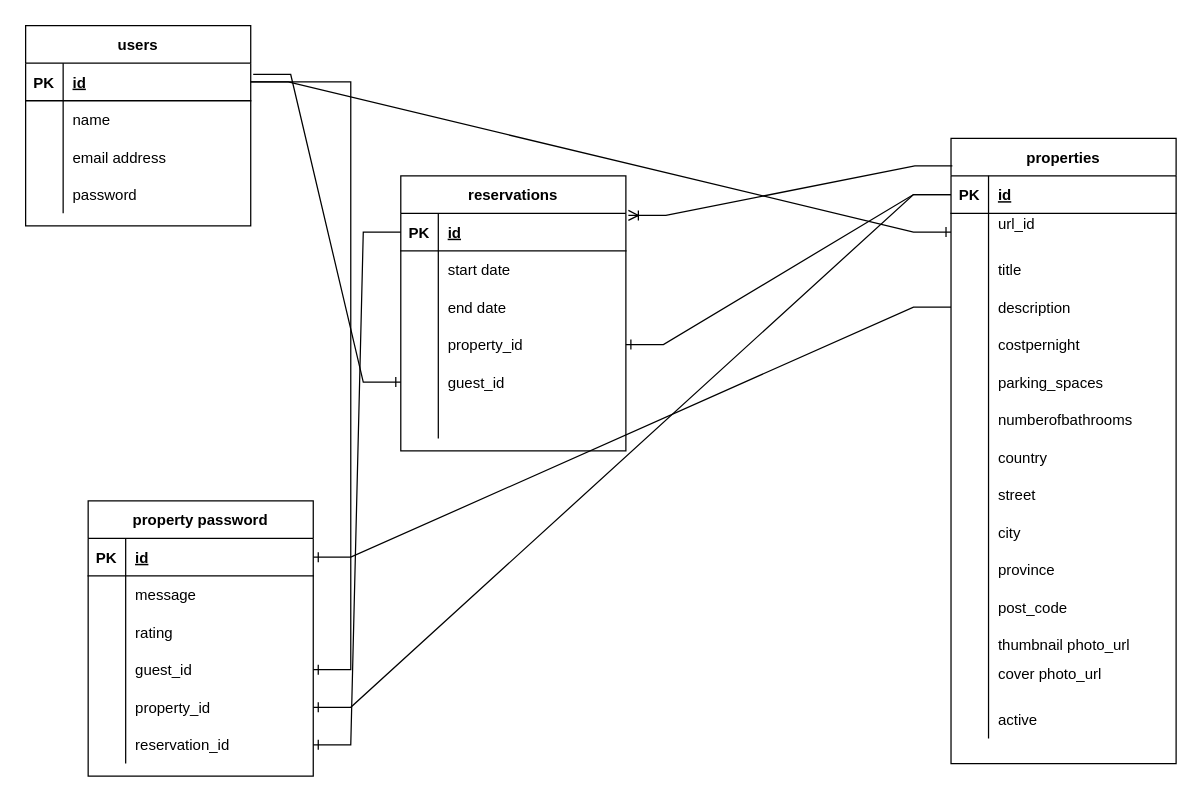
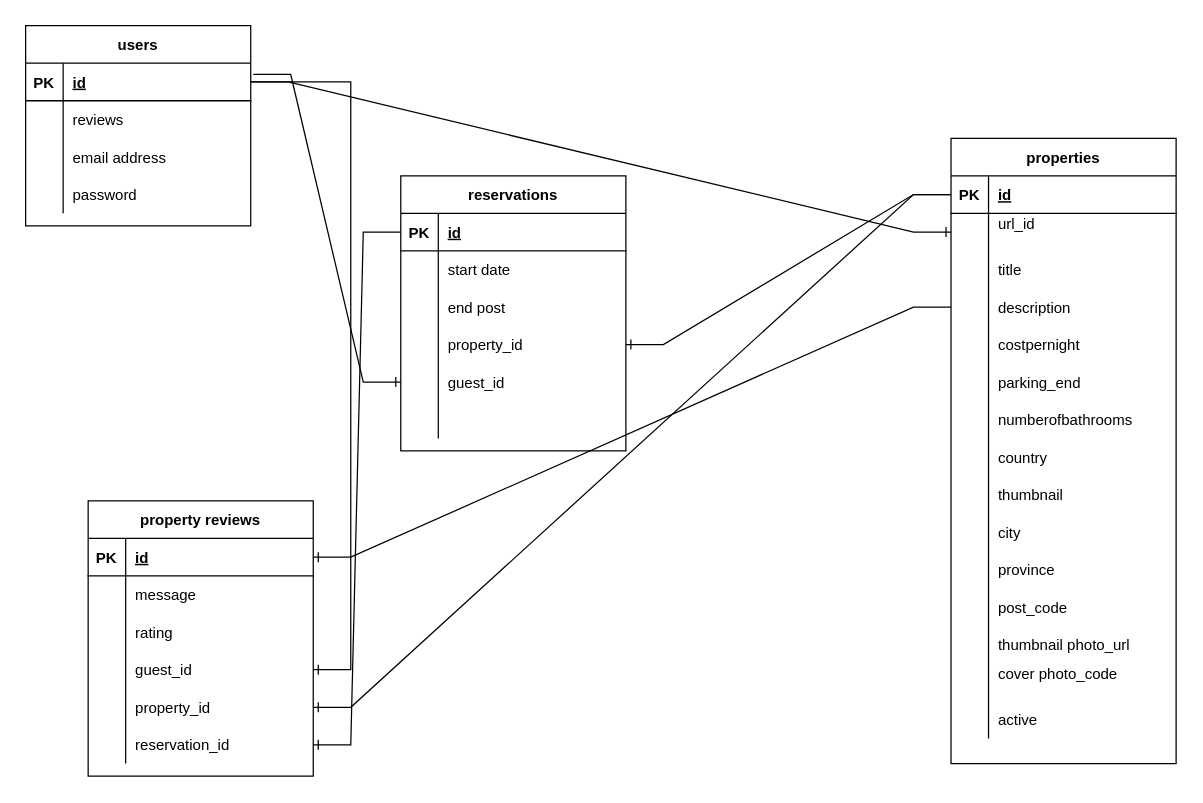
- <mxCell id="8" value="name" style="shape=partialRectangle;connectable=0;fillColor=none;top=0;left=0;bottom=0;right=0;align=left;spacingLeft=6;overflow=hidden;" parent="6" vertex="1"><mxGeometry x="30" width="150" height="30" as="geometry"><mxRectangle width="150" height="30" as="alternateBounds" /></mxGeometry></mxCell>
+ <mxCell id="8" value="reviews" style="shape=partialRectangle;connectable=0;fillColor=none;top=0;left=0;bottom=0;right=0;align=left;spacingLeft=6;overflow=hidden;" parent="6" vertex="1"><mxGeometry x="30" width="150" height="30" as="geometry"><mxRectangle width="150" height="30" as="alternateBounds" /></mxGeometry></mxCell>
- <mxCell id="100" value="" style="edgeStyle=entityRelationEdgeStyle;fontSize=12;html=1;endArrow=ERoneToMany;rounded=0;exitX=0.006;exitY=0.044;exitDx=0;exitDy=0;exitPerimeter=0;entryX=1.011;entryY=0.144;entryDx=0;entryDy=0;entryPerimeter=0;" parent="1" source="15" target="80" edge="1"><mxGeometry width="100" height="100" relative="1" as="geometry"><mxPoint x="420" y="380" as="sourcePoint" /><mxPoint x="550" y="110" as="targetPoint" /></mxGeometry></mxCell>
- <mxCell id="89" value="end date" style="shape=partialRectangle;connectable=0;fillColor=none;top=0;left=0;bottom=0;right=0;align=left;spacingLeft=6;overflow=hidden;" parent="87" vertex="1"><mxGeometry x="30" width="150" height="30" as="geometry"><mxRectangle width="150" height="30" as="alternateBounds" /></mxGeometry></mxCell>
+ <mxCell id="89" value="end post" style="shape=partialRectangle;connectable=0;fillColor=none;top=0;left=0;bottom=0;right=0;align=left;spacingLeft=6;overflow=hidden;" parent="87" vertex="1"><mxGeometry x="30" width="150" height="30" as="geometry"><mxRectangle width="150" height="30" as="alternateBounds" /></mxGeometry></mxCell>
- <mxCell id="33" value="parking_spaces" style="shape=partialRectangle;connectable=0;fillColor=none;top=0;left=0;bottom=0;right=0;align=left;spacingLeft=6;overflow=hidden;" parent="31" vertex="1"><mxGeometry x="30" width="150" height="30" as="geometry"><mxRectangle width="150" height="30" as="alternateBounds" /></mxGeometry></mxCell>
+ <mxCell id="33" value="parking_end" style="shape=partialRectangle;connectable=0;fillColor=none;top=0;left=0;bottom=0;right=0;align=left;spacingLeft=6;overflow=hidden;" parent="31" vertex="1"><mxGeometry x="30" width="150" height="30" as="geometry"><mxRectangle width="150" height="30" as="alternateBounds" /></mxGeometry></mxCell>
- <mxCell id="42" value="street" style="shape=partialRectangle;connectable=0;fillColor=none;top=0;left=0;bottom=0;right=0;align=left;spacingLeft=6;overflow=hidden;" parent="40" vertex="1"><mxGeometry x="30" width="150" height="30" as="geometry"><mxRectangle width="150" height="30" as="alternateBounds" /></mxGeometry></mxCell>
+ <mxCell id="42" value="thumbnail" style="shape=partialRectangle;connectable=0;fillColor=none;top=0;left=0;bottom=0;right=0;align=left;spacingLeft=6;overflow=hidden;" parent="40" vertex="1"><mxGeometry x="30" width="150" height="30" as="geometry"><mxRectangle width="150" height="30" as="alternateBounds" /></mxGeometry></mxCell>
- <mxCell id="61" value="property password" style="shape=table;startSize=30;container=1;collapsible=1;childLayout=tableLayout;fixedRows=1;rowLines=0;fontStyle=1;align=center;resizeLast=1;" parent="1" vertex="1"><mxGeometry x="70" y="400" width="180" height="220" as="geometry" /></mxCell>
+ <mxCell id="61" value="property reviews" style="shape=table;startSize=30;container=1;collapsible=1;childLayout=tableLayout;fixedRows=1;rowLines=0;fontStyle=1;align=center;resizeLast=1;" parent="1" vertex="1"><mxGeometry x="70" y="400" width="180" height="220" as="geometry" /></mxCell>
- <mxCell id="57" value="cover photo_url&#10;" style="shape=partialRectangle;connectable=0;fillColor=none;top=0;left=0;bottom=0;right=0;align=left;spacingLeft=6;overflow=hidden;" parent="55" vertex="1"><mxGeometry x="30" width="150" height="30" as="geometry"><mxRectangle width="150" height="30" as="alternateBounds" /></mxGeometry></mxCell>
+ <mxCell id="57" value="cover photo_code&#10;" style="shape=partialRectangle;connectable=0;fillColor=none;top=0;left=0;bottom=0;right=0;align=left;spacingLeft=6;overflow=hidden;" parent="55" vertex="1"><mxGeometry x="30" width="150" height="30" as="geometry"><mxRectangle width="150" height="30" as="alternateBounds" /></mxGeometry></mxCell>
